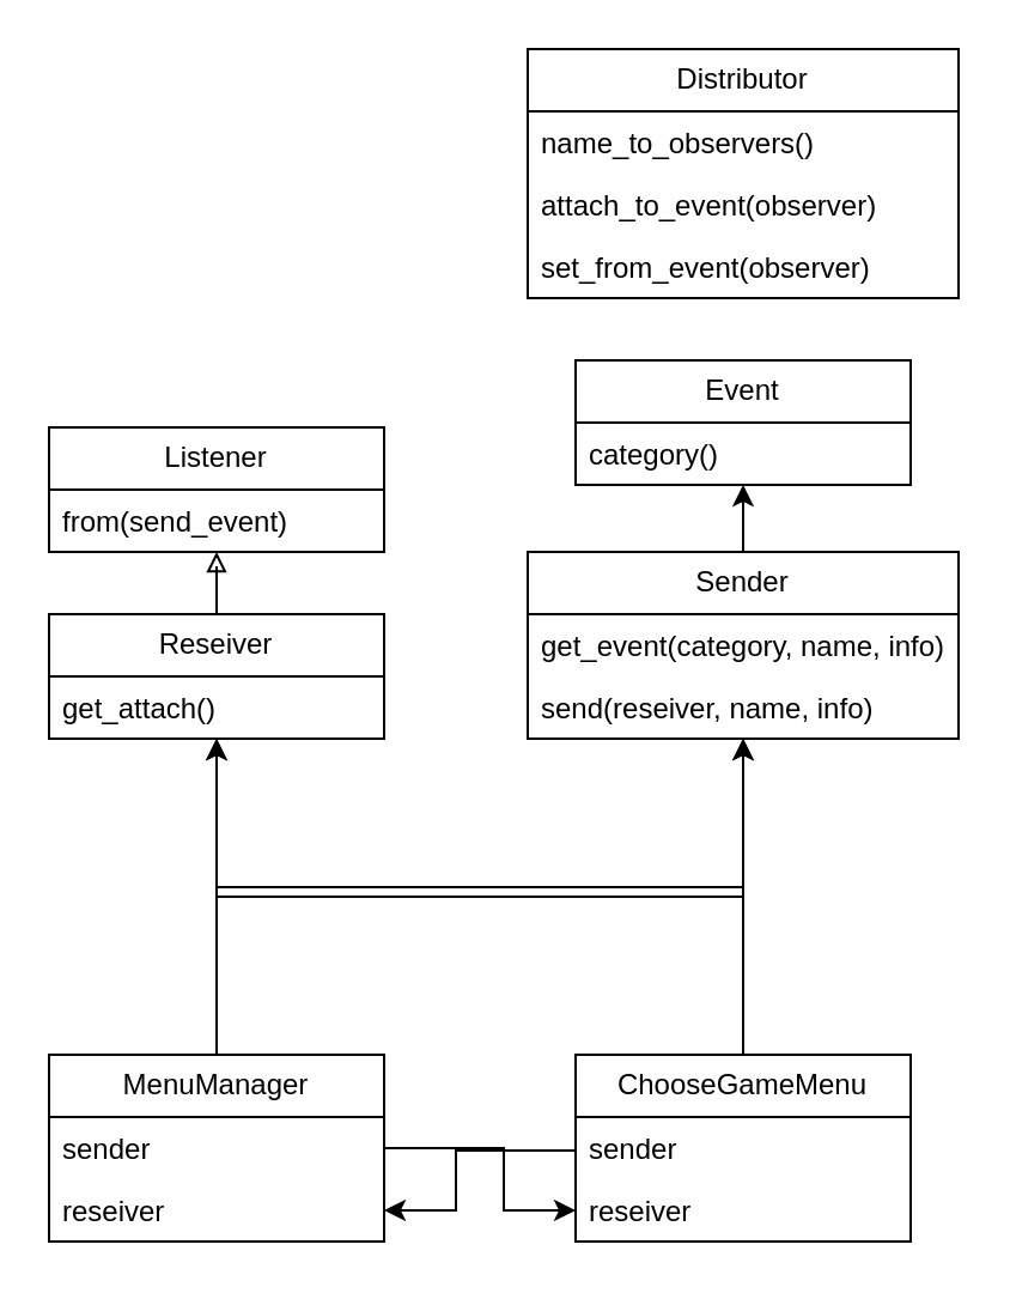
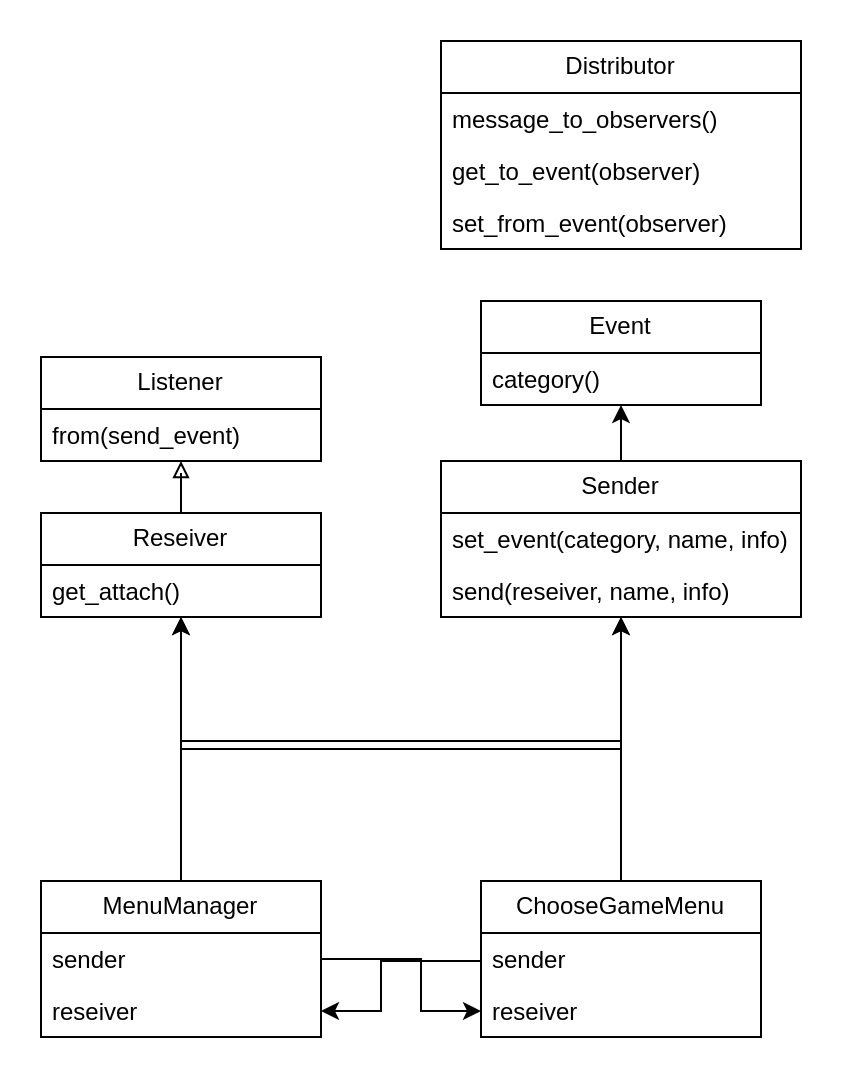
- <mxCell id="5" value="name_to_observers()" style="text;strokeColor=none;fillColor=none;align=left;verticalAlign=top;spacingLeft=4;spacingRight=4;overflow=hidden;rotatable=0;points=[[0,0.5],[1,0.5]];portConstraint=eastwest;whiteSpace=wrap;html=1;" parent="4" vertex="1"><mxGeometry y="26" width="180" height="26" as="geometry" /></mxCell>
+ <mxCell id="5" value="message_to_observers()" style="text;strokeColor=none;fillColor=none;align=left;verticalAlign=top;spacingLeft=4;spacingRight=4;overflow=hidden;rotatable=0;points=[[0,0.5],[1,0.5]];portConstraint=eastwest;whiteSpace=wrap;html=1;" parent="4" vertex="1"><mxGeometry y="26" width="180" height="26" as="geometry" /></mxCell>
- <mxCell id="6" value="attach_to_event(observer)" style="text;strokeColor=none;fillColor=none;align=left;verticalAlign=top;spacingLeft=4;spacingRight=4;overflow=hidden;rotatable=0;points=[[0,0.5],[1,0.5]];portConstraint=eastwest;whiteSpace=wrap;html=1;" parent="4" vertex="1"><mxGeometry y="52" width="180" height="26" as="geometry" /></mxCell>
+ <mxCell id="6" value="get_to_event(observer)" style="text;strokeColor=none;fillColor=none;align=left;verticalAlign=top;spacingLeft=4;spacingRight=4;overflow=hidden;rotatable=0;points=[[0,0.5],[1,0.5]];portConstraint=eastwest;whiteSpace=wrap;html=1;" parent="4" vertex="1"><mxGeometry y="52" width="180" height="26" as="geometry" /></mxCell>
- <mxCell id="12" value="get_event(category, name, info)" style="text;strokeColor=none;fillColor=none;align=left;verticalAlign=top;spacingLeft=4;spacingRight=4;overflow=hidden;rotatable=0;points=[[0,0.5],[1,0.5]];portConstraint=eastwest;whiteSpace=wrap;html=1;" parent="11" vertex="1"><mxGeometry y="26" width="180" height="26" as="geometry" /></mxCell>
+ <mxCell id="12" value="set_event(category, name, info)" style="text;strokeColor=none;fillColor=none;align=left;verticalAlign=top;spacingLeft=4;spacingRight=4;overflow=hidden;rotatable=0;points=[[0,0.5],[1,0.5]];portConstraint=eastwest;whiteSpace=wrap;html=1;" parent="11" vertex="1"><mxGeometry y="26" width="180" height="26" as="geometry" /></mxCell>
